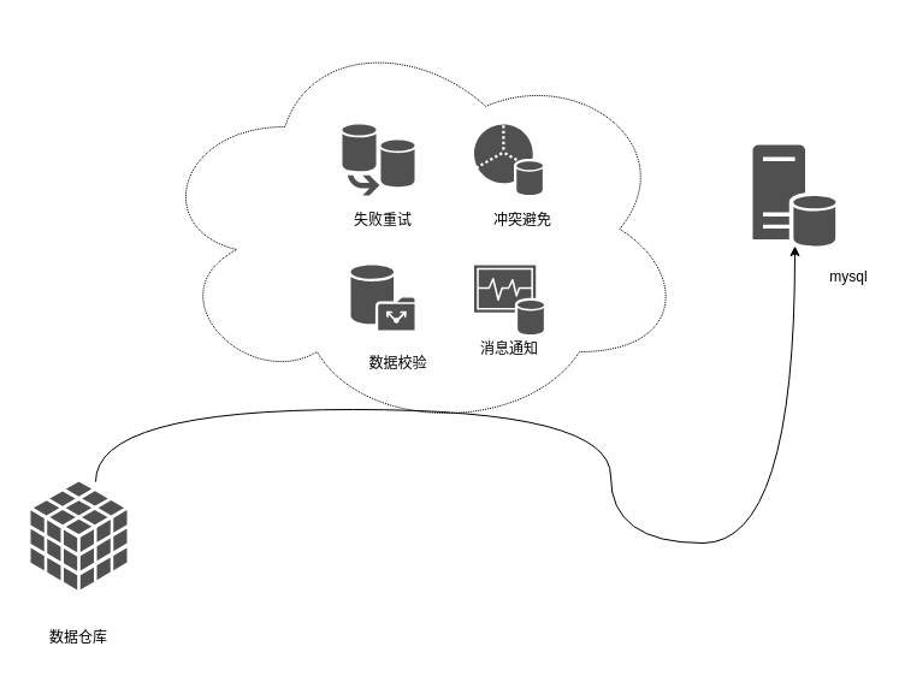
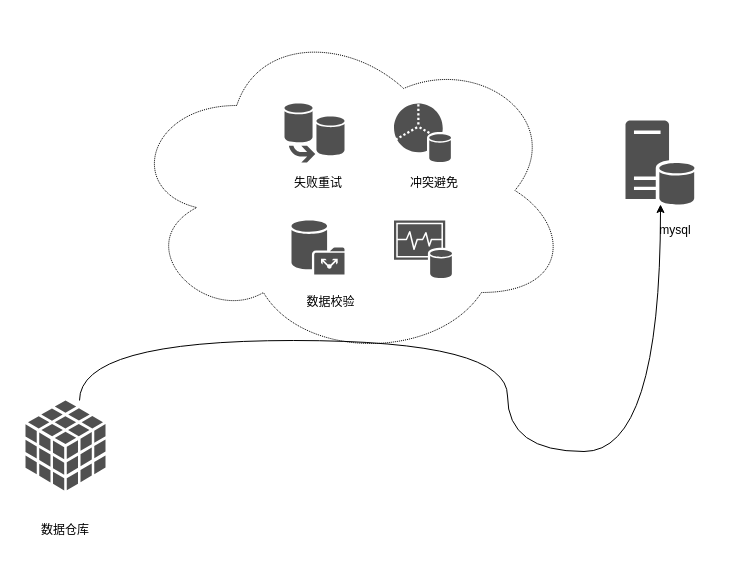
- <mxCell id="7" value="mysql" style="text;html=1;strokeColor=none;fillColor=none;align=center;verticalAlign=middle;whiteSpace=wrap;rounded=0;" vertex="1" parent="1"><mxGeometry x="685" y="220" width="40" height="20" as="geometry" /></mxCell>
+ <mxCell id="7" value="mysql" style="text;html=1;strokeColor=none;fillColor=none;align=center;verticalAlign=middle;whiteSpace=wrap;rounded=0;" vertex="1" parent="1"><mxGeometry x="655" y="220" width="40" height="20" as="geometry" /></mxCell>
- <mxCell id="11" value="消息通知" style="text;html=1;strokeColor=none;fillColor=none;align=center;verticalAlign=middle;whiteSpace=wrap;rounded=0;" vertex="1" parent="1"><mxGeometry x="377.5" y="280" width="90" height="20" as="geometry" /></mxCell>
